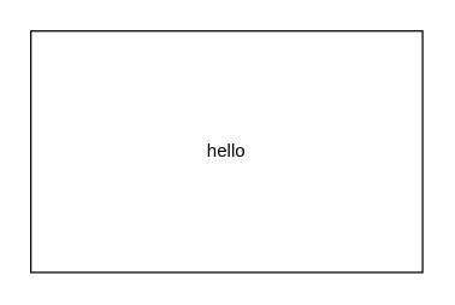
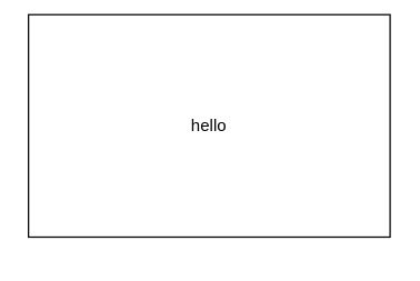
- <mxCell id="2" value="hello" style="whiteSpace=wrap;html=1;" vertex="1" parent="1"><mxGeometry x="20" y="20" width="260" height="160" as="geometry" /></mxCell>
+ <mxCell id="2" value="hello" style="whiteSpace=wrap;html=1;" vertex="1" parent="1"><mxGeometry x="20" y="10" width="260" height="160" as="geometry" /></mxCell>
